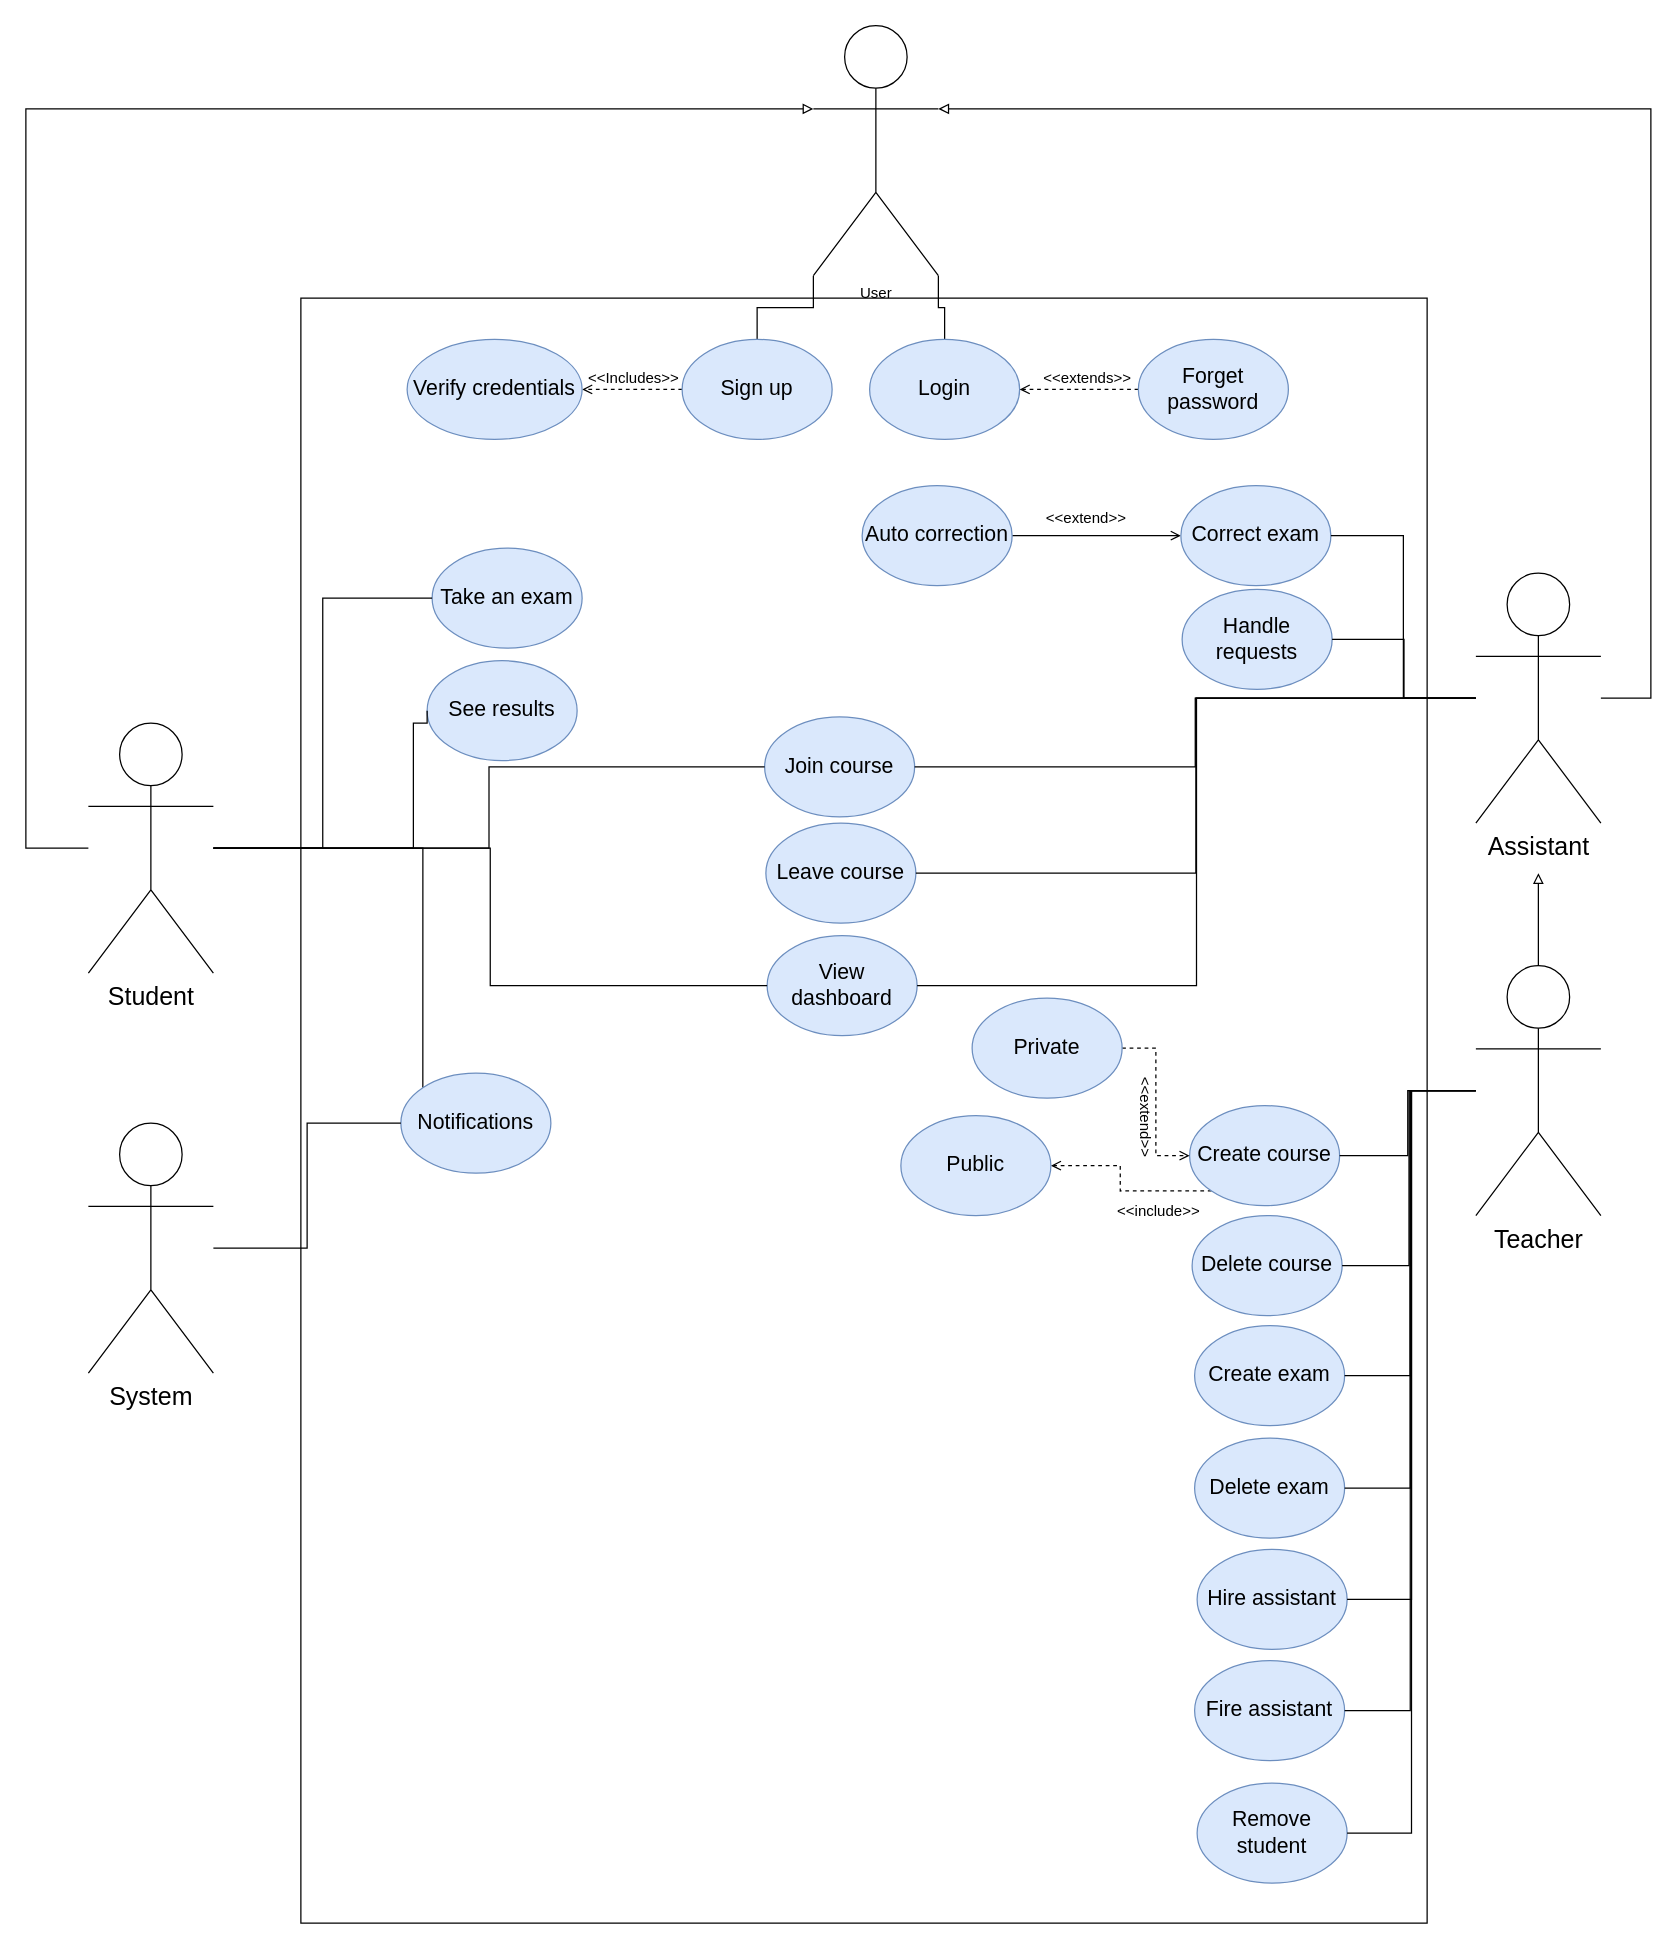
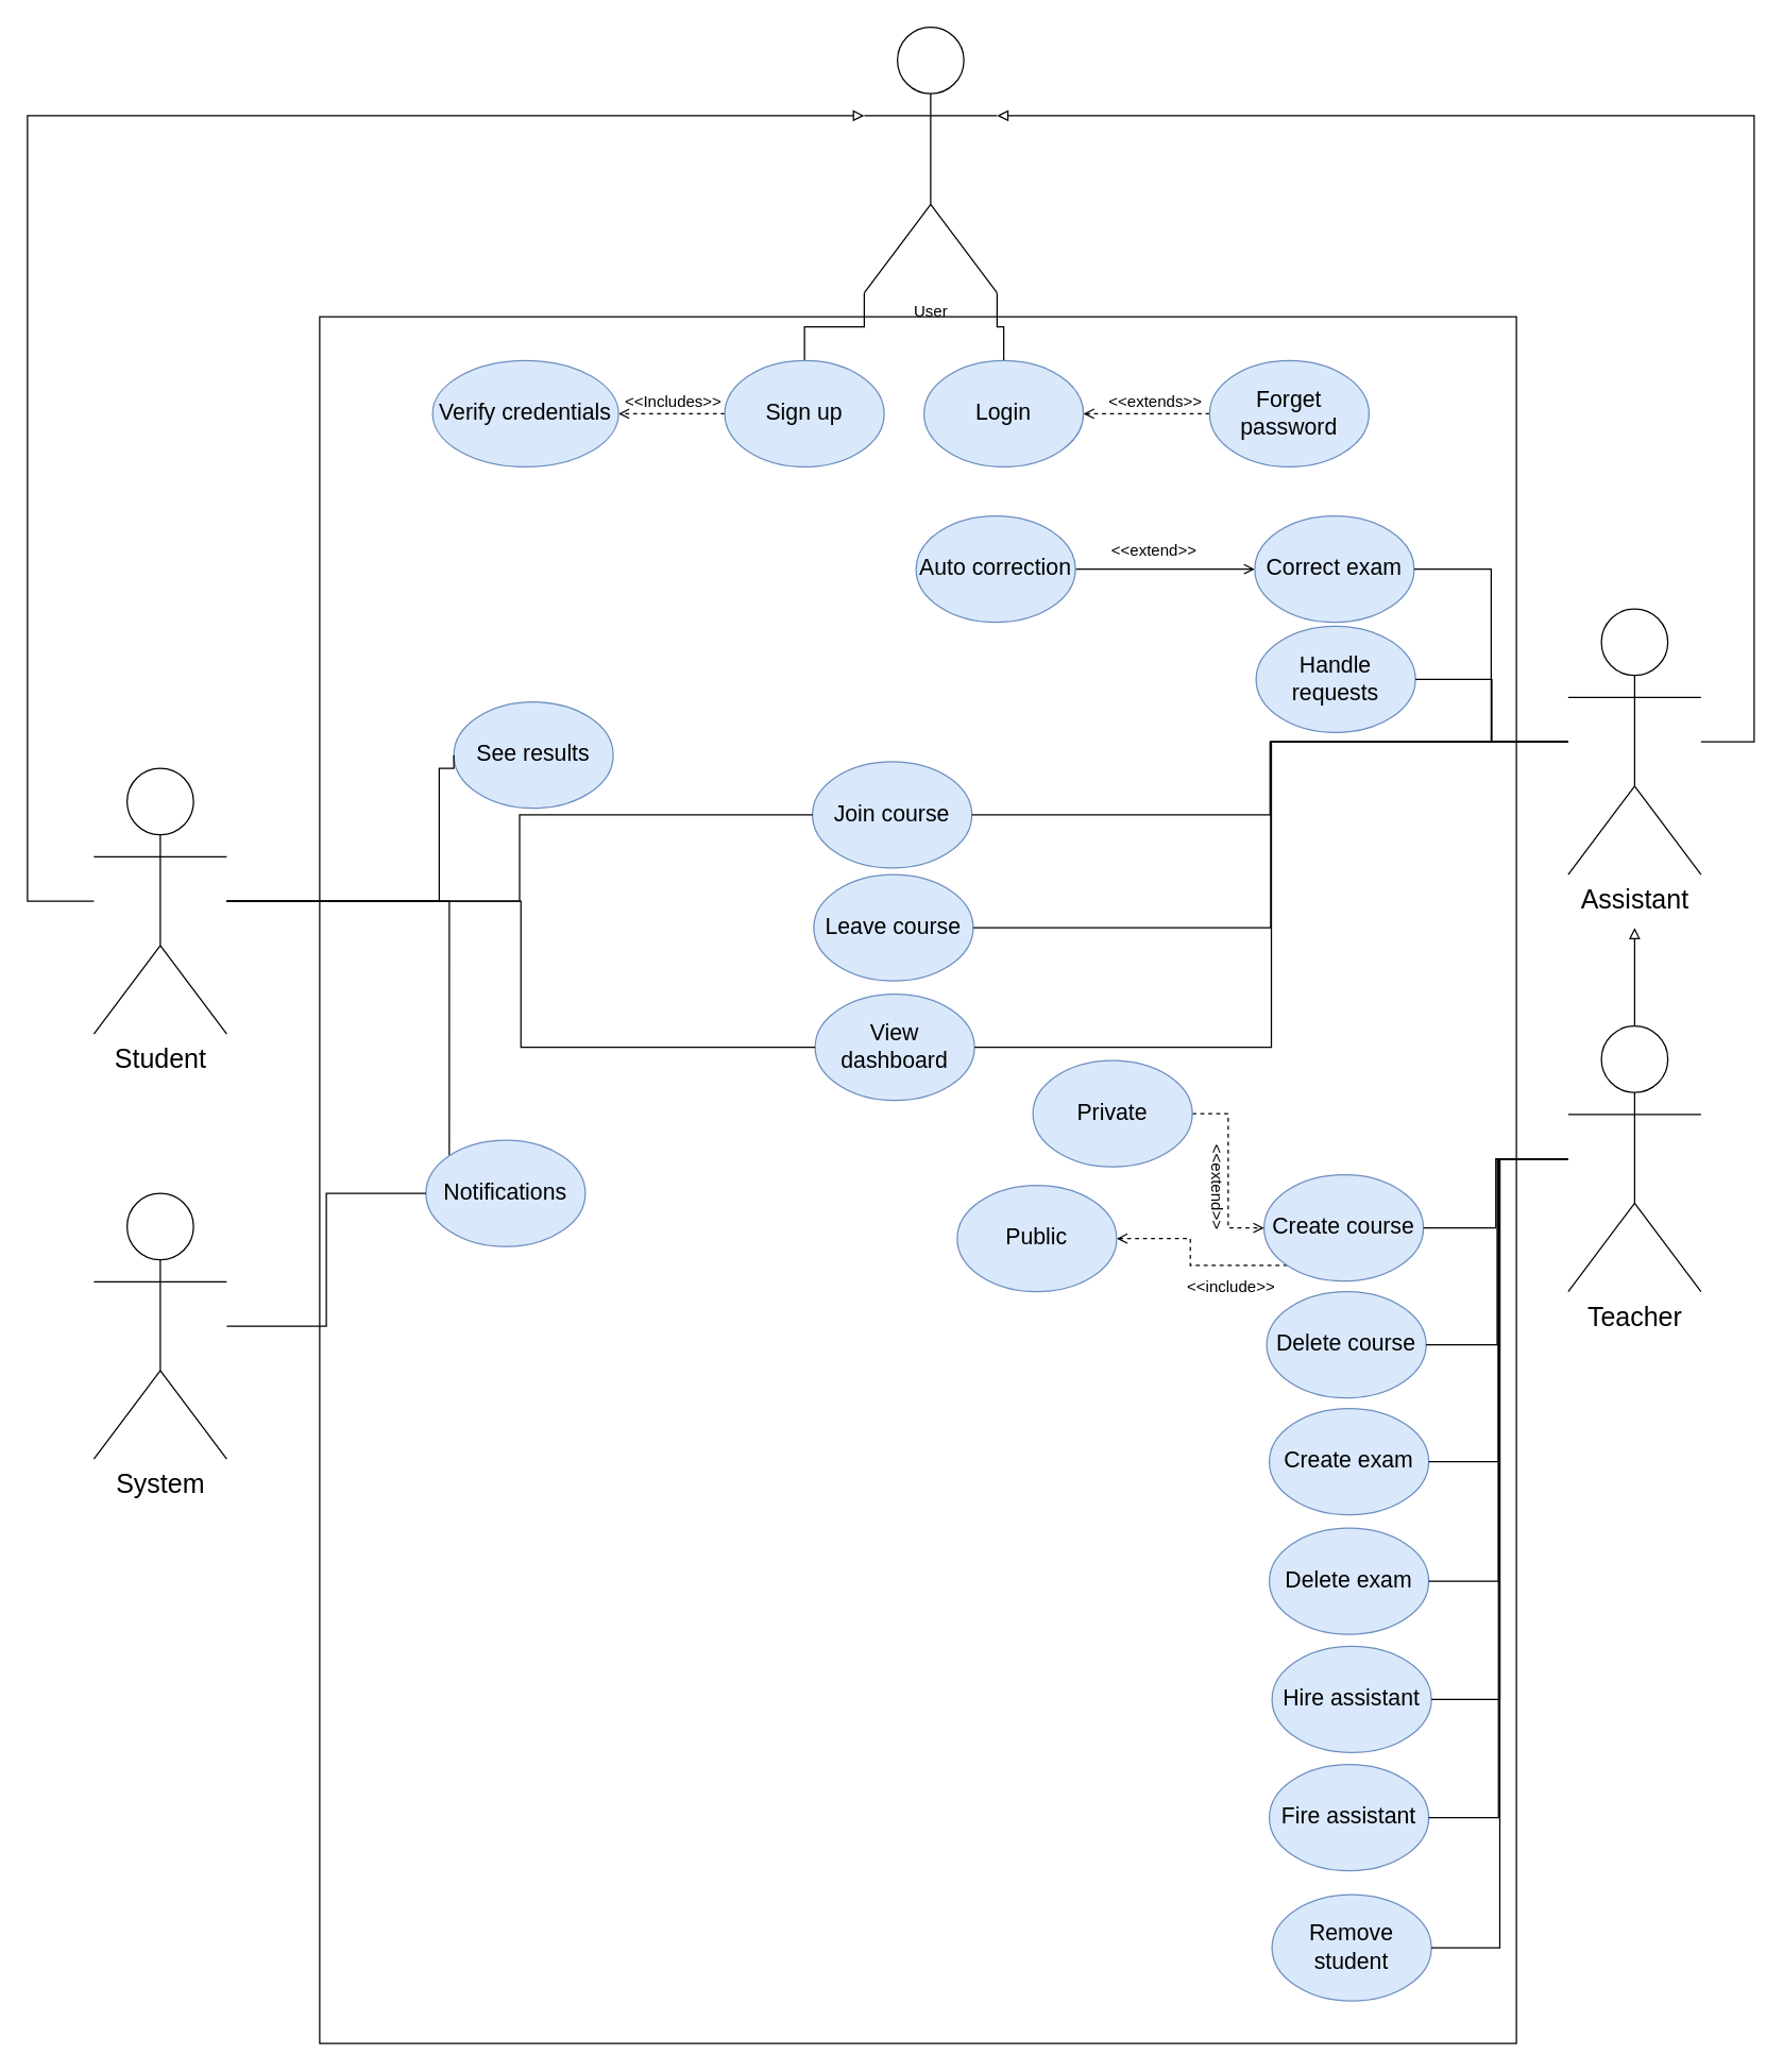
- <mxCell id="9" value="&lt;font style=&quot;font-size: 17px&quot;&gt;Take an exam&lt;/font&gt;" style="ellipse;whiteSpace=wrap;html=1;fillColor=#dae8fc;strokeColor=#6c8ebf;" vertex="1" parent="1"><mxGeometry x="345" y="438" width="120" height="80" as="geometry" /></mxCell>
- <mxCell id="38" style="edgeStyle=orthogonalEdgeStyle;rounded=0;orthogonalLoop=1;jettySize=auto;html=1;entryX=0;entryY=0.5;entryDx=0;entryDy=0;fontSize=20;endArrow=none;endFill=0;strokeWidth=1;" edge="1" parent="1" source="43" target="9"><mxGeometry relative="1" as="geometry" /></mxCell>
